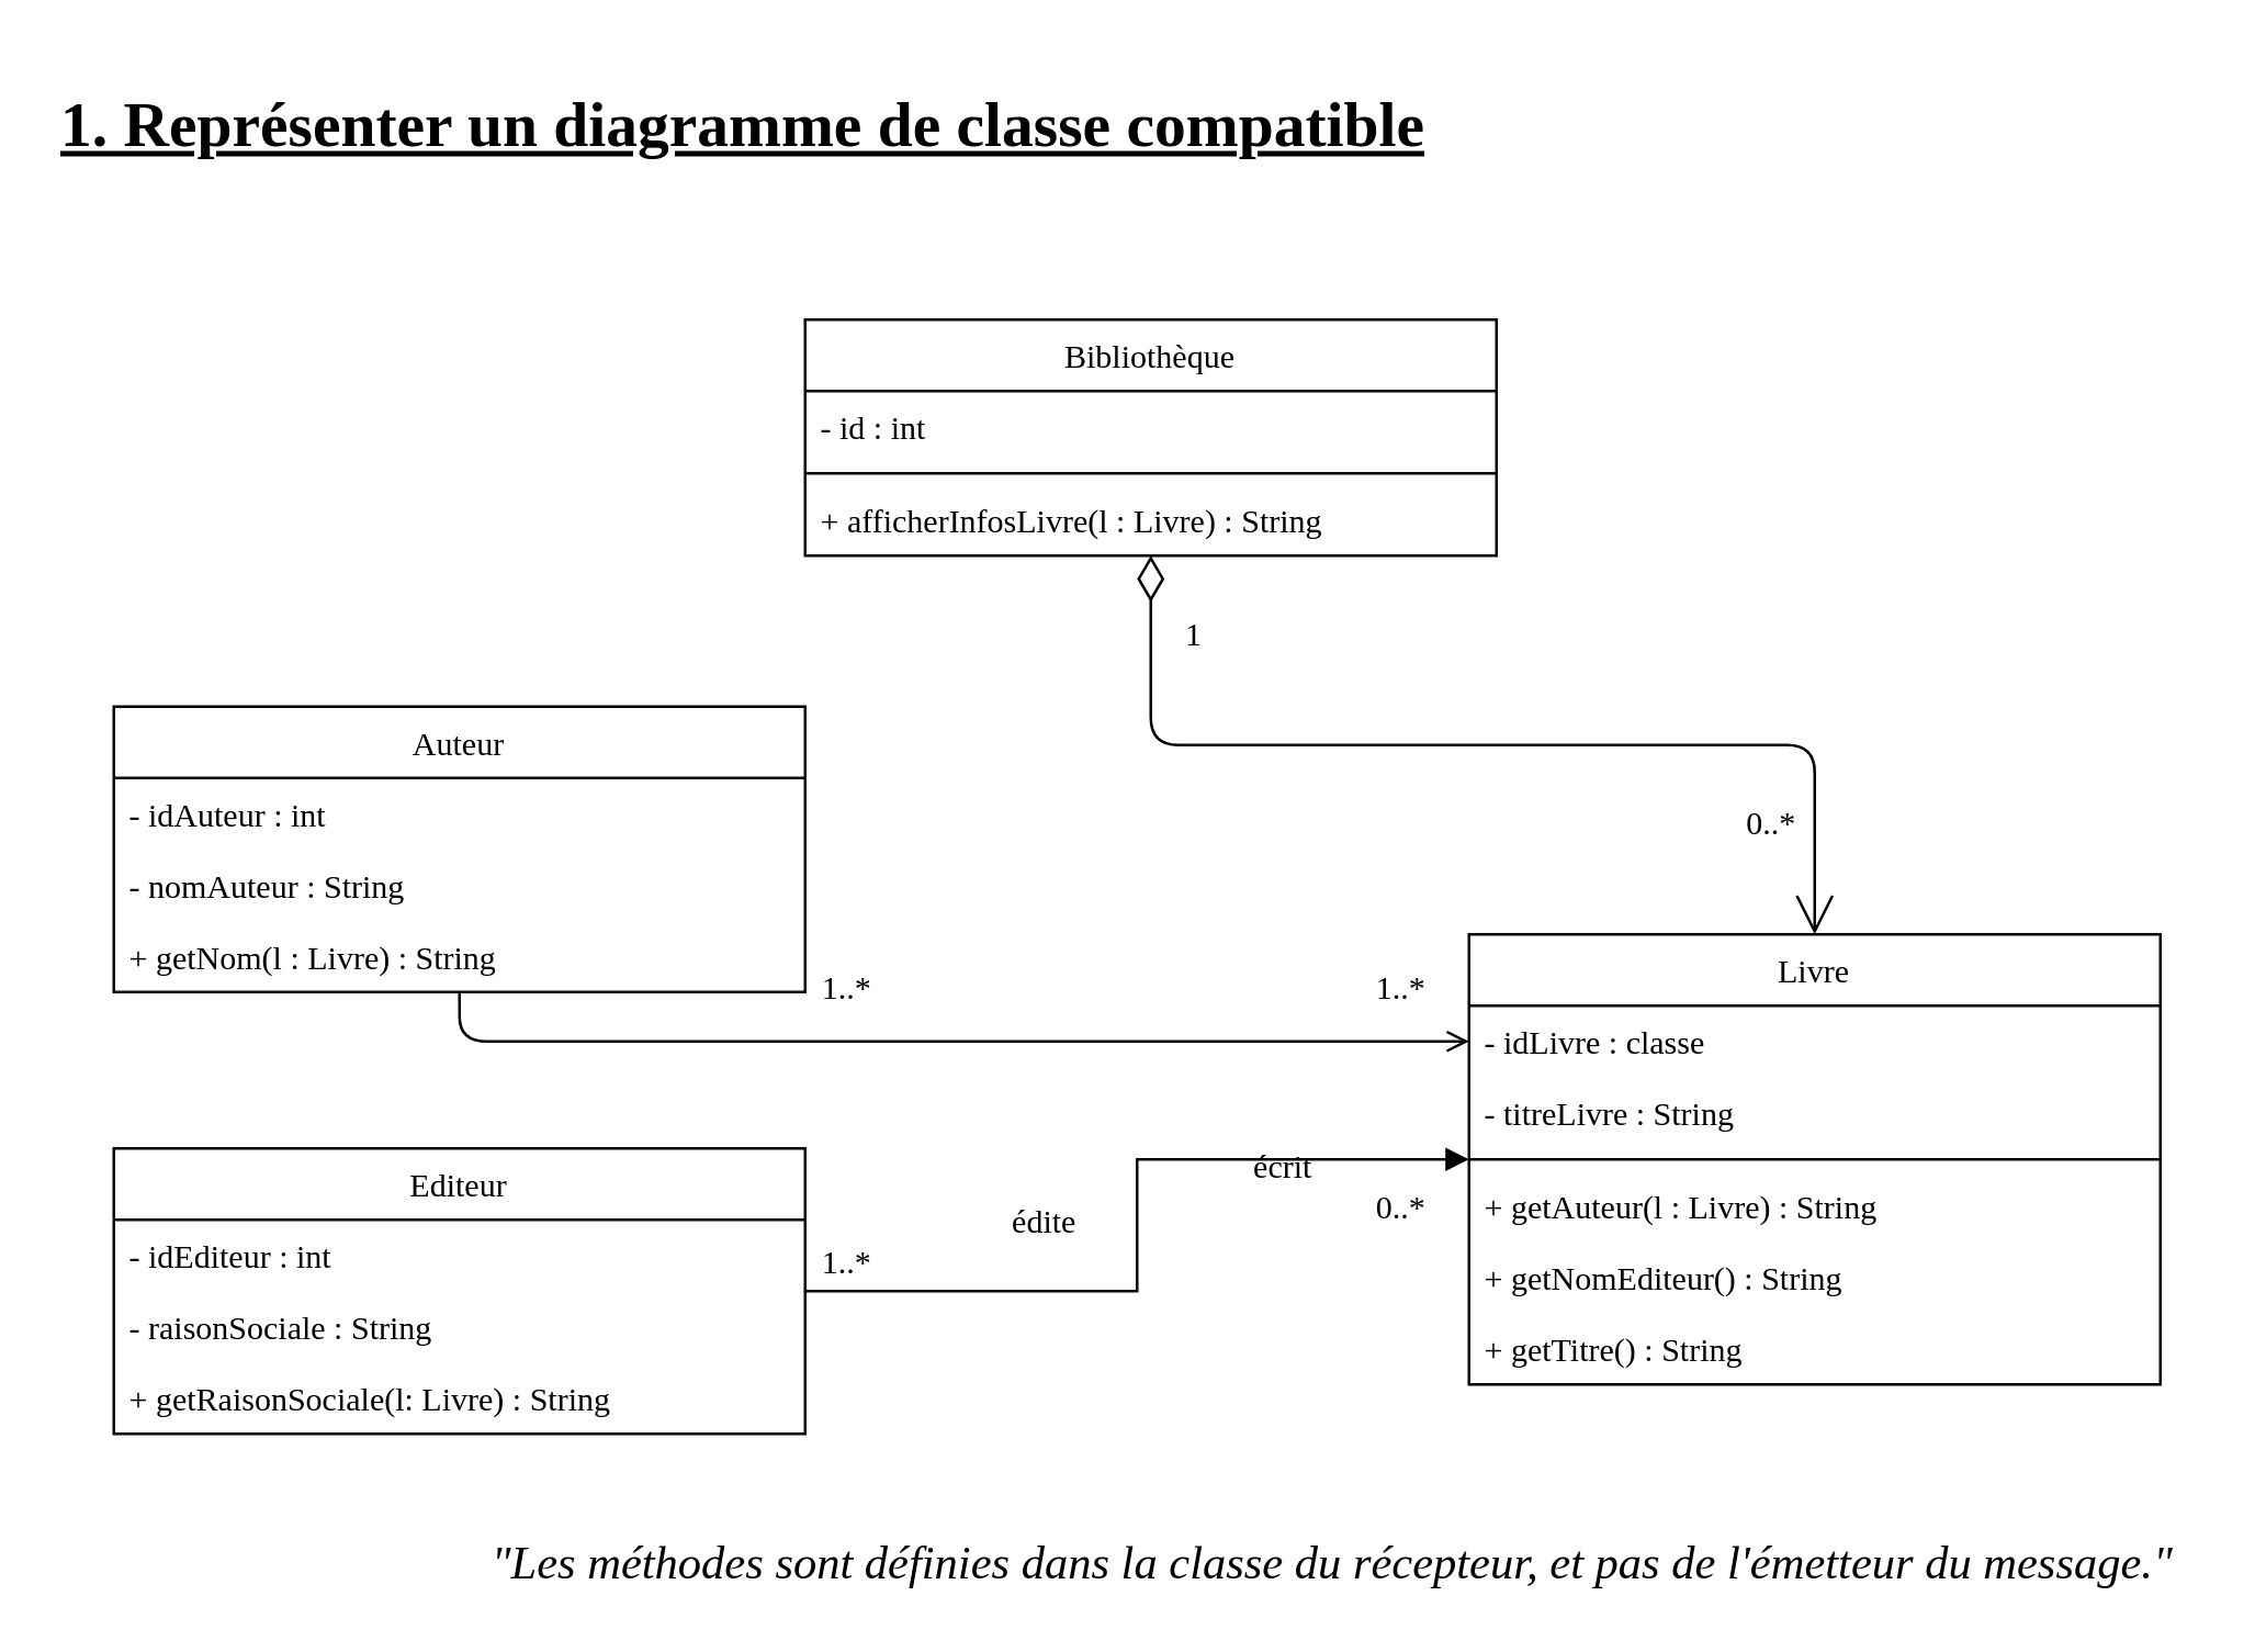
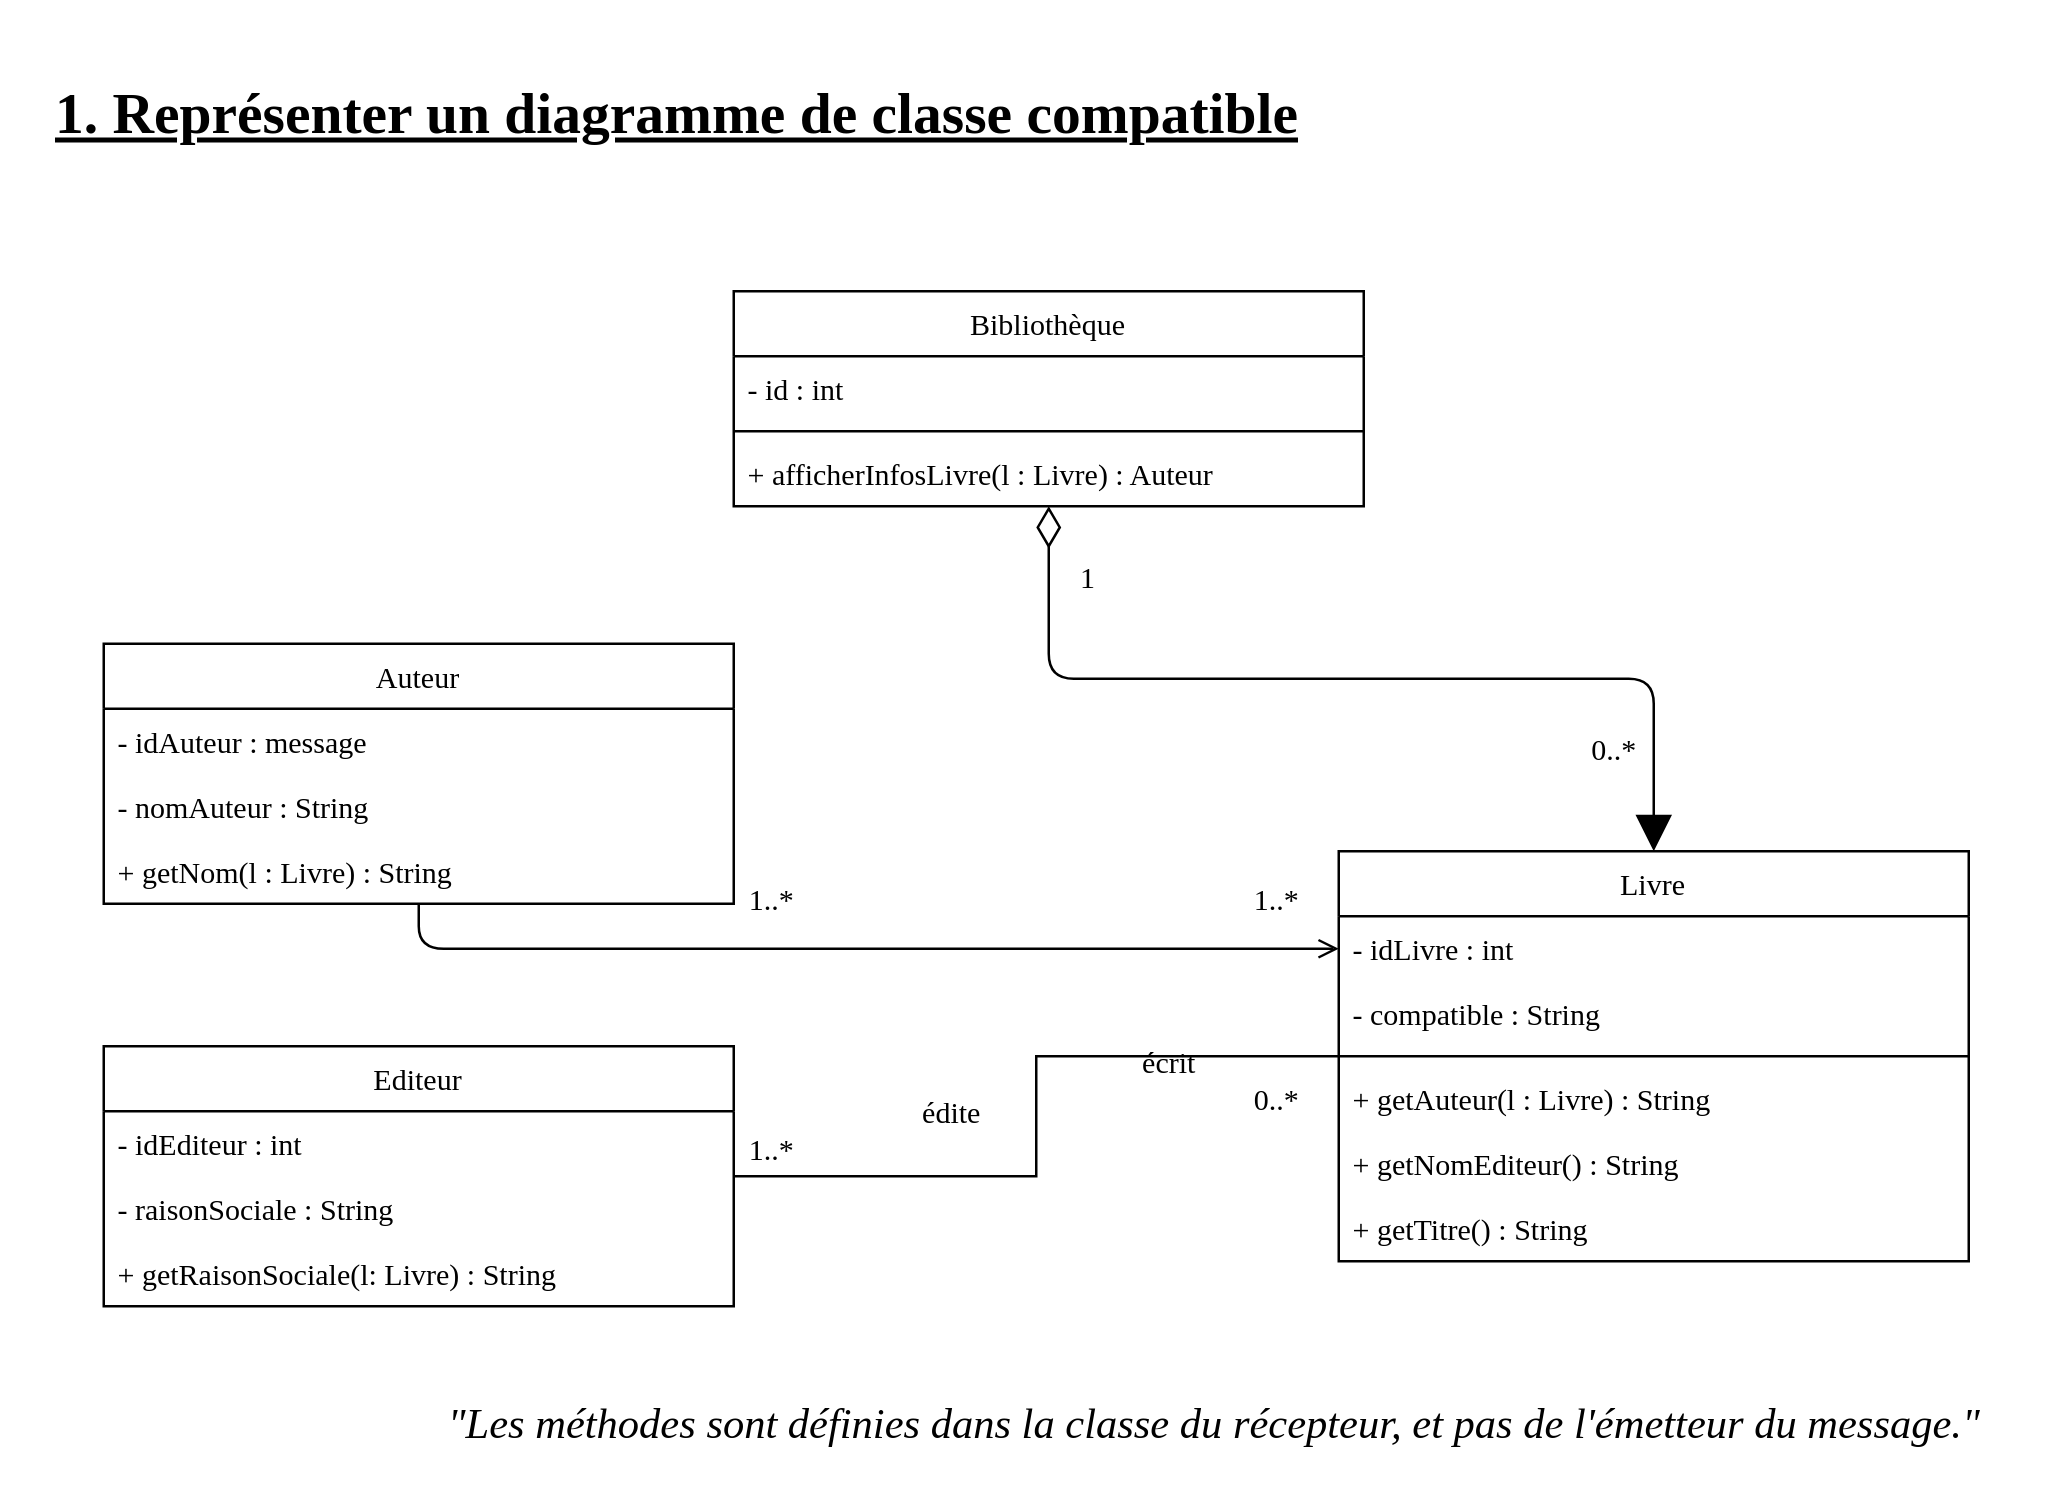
- <mxCell id="17" value="+ afficherInfosLivre(l : Livre) : String" style="text;strokeColor=none;fillColor=none;align=left;verticalAlign=top;spacingLeft=4;spacingRight=4;overflow=hidden;rotatable=0;points=[[0,0.5],[1,0.5]];portConstraint=eastwest;fontFamily=Garamond;" parent="14" vertex="1"><mxGeometry y="60" width="252" height="26" as="geometry" /></mxCell>
+ <mxCell id="17" value="+ afficherInfosLivre(l : Livre) : Auteur" style="text;strokeColor=none;fillColor=none;align=left;verticalAlign=top;spacingLeft=4;spacingRight=4;overflow=hidden;rotatable=0;points=[[0,0.5],[1,0.5]];portConstraint=eastwest;fontFamily=Garamond;" parent="14" vertex="1"><mxGeometry y="60" width="252" height="26" as="geometry" /></mxCell>
- <mxCell id="26" value="- idAuteur : int" style="text;strokeColor=none;fillColor=none;align=left;verticalAlign=top;spacingLeft=4;spacingRight=4;overflow=hidden;rotatable=0;points=[[0,0.5],[1,0.5]];portConstraint=eastwest;fontFamily=Garamond;" parent="25" vertex="1"><mxGeometry y="26" width="252" height="26" as="geometry" /></mxCell>
+ <mxCell id="26" value="- idAuteur : message" style="text;strokeColor=none;fillColor=none;align=left;verticalAlign=top;spacingLeft=4;spacingRight=4;overflow=hidden;rotatable=0;points=[[0,0.5],[1,0.5]];portConstraint=eastwest;fontFamily=Garamond;" parent="25" vertex="1"><mxGeometry y="26" width="252" height="26" as="geometry" /></mxCell>
- <mxCell id="2" value="&lt;font style=&quot;font-size: 12px&quot;&gt;1&lt;/font&gt;" style="endArrow=open;html=1;endSize=12;startArrow=diamondThin;startSize=14;startFill=0;edgeStyle=orthogonalEdgeStyle;align=left;verticalAlign=bottom;fontFamily=Garamond;" parent="1" source="14" target="18" edge="1"><mxGeometry x="-0.8" y="11" relative="1" as="geometry"><mxPoint x="665" y="80" as="sourcePoint" /><mxPoint x="825" y="80" as="targetPoint" /><mxPoint as="offset" /></mxGeometry></mxCell>
+ <mxCell id="2" value="&lt;font style=&quot;font-size: 12px&quot;&gt;1&lt;/font&gt;" style="endArrow=block;html=1;endSize=12;startArrow=diamondThin;startSize=14;startFill=0;edgeStyle=orthogonalEdgeStyle;align=left;verticalAlign=bottom;fontFamily=Garamond;" parent="1" source="14" target="18" edge="1"><mxGeometry x="-0.8" y="11" relative="1" as="geometry"><mxPoint x="665" y="80" as="sourcePoint" /><mxPoint x="825" y="80" as="targetPoint" /><mxPoint as="offset" /></mxGeometry></mxCell>
- <mxCell id="19" value="- idLivre : classe" style="text;strokeColor=none;fillColor=none;align=left;verticalAlign=top;spacingLeft=4;spacingRight=4;overflow=hidden;rotatable=0;points=[[0,0.5],[1,0.5]];portConstraint=eastwest;fontFamily=Garamond;" parent="18" vertex="1"><mxGeometry y="26" width="252" height="26" as="geometry" /></mxCell>
+ <mxCell id="19" value="- idLivre : int" style="text;strokeColor=none;fillColor=none;align=left;verticalAlign=top;spacingLeft=4;spacingRight=4;overflow=hidden;rotatable=0;points=[[0,0.5],[1,0.5]];portConstraint=eastwest;fontFamily=Garamond;" parent="18" vertex="1"><mxGeometry y="26" width="252" height="26" as="geometry" /></mxCell>
- <mxCell id="20" value="- titreLivre : String" style="text;strokeColor=none;fillColor=none;align=left;verticalAlign=top;spacingLeft=4;spacingRight=4;overflow=hidden;rotatable=0;points=[[0,0.5],[1,0.5]];portConstraint=eastwest;fontFamily=Garamond;" parent="18" vertex="1"><mxGeometry y="52" width="252" height="26" as="geometry" /></mxCell>
+ <mxCell id="20" value="- compatible : String" style="text;strokeColor=none;fillColor=none;align=left;verticalAlign=top;spacingLeft=4;spacingRight=4;overflow=hidden;rotatable=0;points=[[0,0.5],[1,0.5]];portConstraint=eastwest;fontFamily=Garamond;" parent="18" vertex="1"><mxGeometry y="52" width="252" height="26" as="geometry" /></mxCell>
- <mxCell id="5" value="" style="endArrow=block;endFill=1;html=1;edgeStyle=orthogonalEdgeStyle;align=left;verticalAlign=top;rounded=0;fontFamily=Garamond;" parent="1" source="29" target="18" edge="1"><mxGeometry x="-0.545" relative="1" as="geometry"><mxPoint x="327" y="420" as="sourcePoint" /><mxPoint x="525" y="444" as="targetPoint" /><mxPoint as="offset" /></mxGeometry></mxCell>
+ <mxCell id="5" value="" style="endArrow=none;endFill=1;html=1;edgeStyle=orthogonalEdgeStyle;align=left;verticalAlign=top;rounded=0;fontFamily=Garamond;" parent="1" source="29" target="18" edge="1"><mxGeometry x="-0.545" relative="1" as="geometry"><mxPoint x="327" y="420" as="sourcePoint" /><mxPoint x="525" y="444" as="targetPoint" /><mxPoint as="offset" /></mxGeometry></mxCell>
